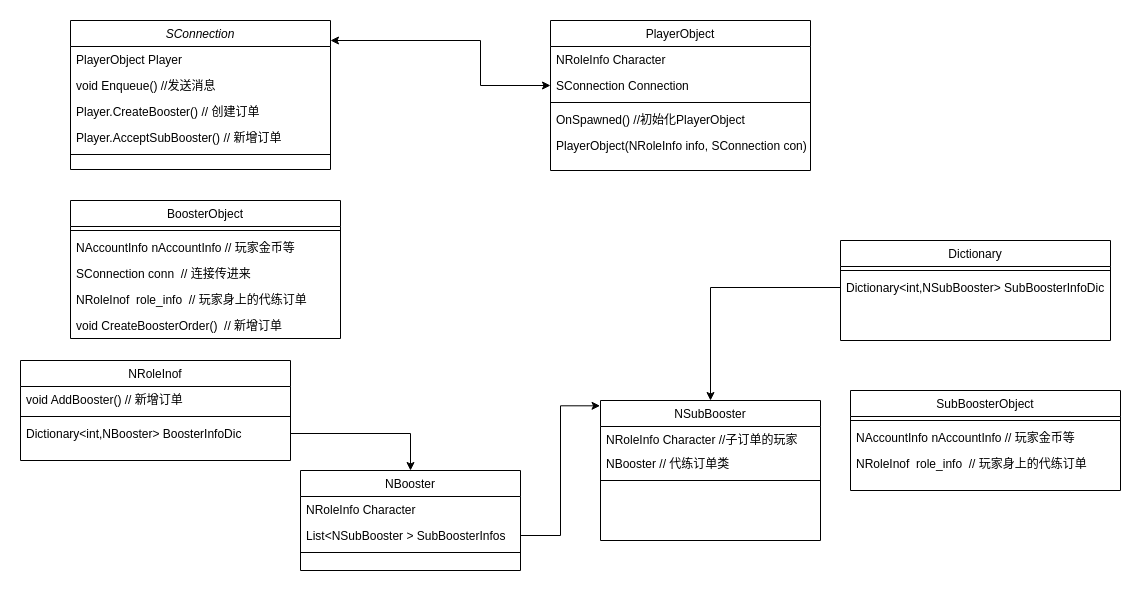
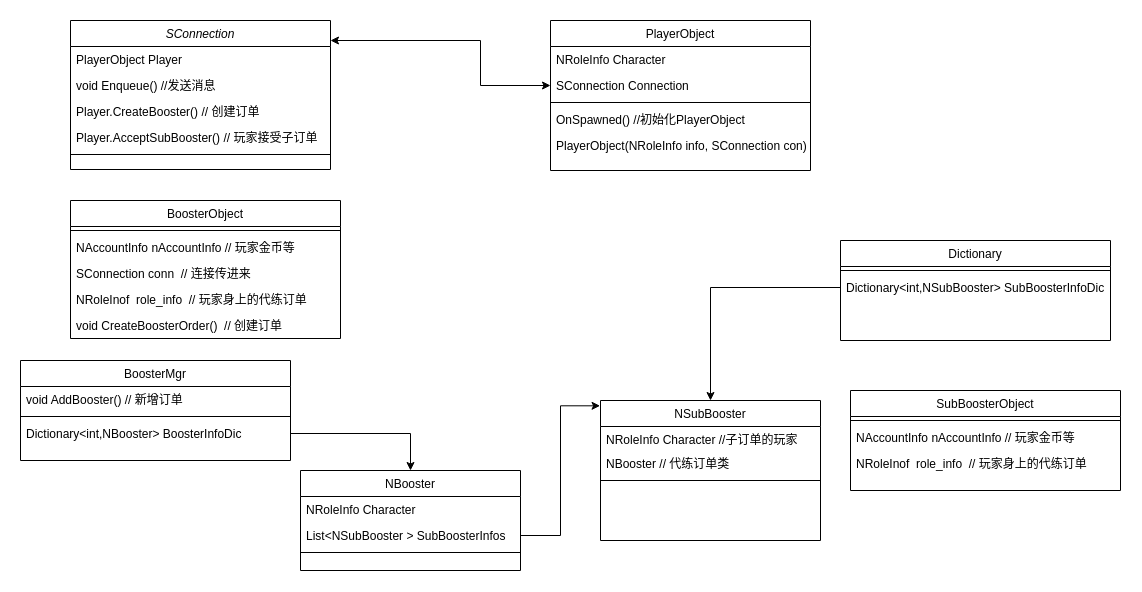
- <mxCell id="6" value="Player.AcceptSubBooster() // 新增订单&#10;" style="text;align=left;verticalAlign=top;spacingLeft=4;spacingRight=4;overflow=hidden;rotatable=0;points=[[0,0.5],[1,0.5]];portConstraint=eastwest;rounded=0;shadow=0;html=0;" vertex="1" parent="2"><mxGeometry y="104" width="260" height="26" as="geometry" /></mxCell>
+ <mxCell id="6" value="Player.AcceptSubBooster() // 玩家接受子订单&#10;" style="text;align=left;verticalAlign=top;spacingLeft=4;spacingRight=4;overflow=hidden;rotatable=0;points=[[0,0.5],[1,0.5]];portConstraint=eastwest;rounded=0;shadow=0;html=0;" vertex="1" parent="2"><mxGeometry y="104" width="260" height="26" as="geometry" /></mxCell>
- <mxCell id="28" value="void CreateBoosterOrder()  // 新增订单" style="text;align=left;verticalAlign=top;spacingLeft=4;spacingRight=4;overflow=hidden;rotatable=0;points=[[0,0.5],[1,0.5]];portConstraint=eastwest;" vertex="1" parent="23"><mxGeometry y="112" width="270" height="26" as="geometry" /></mxCell>
+ <mxCell id="28" value="void CreateBoosterOrder()  // 创建订单" style="text;align=left;verticalAlign=top;spacingLeft=4;spacingRight=4;overflow=hidden;rotatable=0;points=[[0,0.5],[1,0.5]];portConstraint=eastwest;" vertex="1" parent="23"><mxGeometry y="112" width="270" height="26" as="geometry" /></mxCell>
- <mxCell id="33" value="NRoleInof" style="swimlane;fontStyle=0;align=center;verticalAlign=top;childLayout=stackLayout;horizontal=1;startSize=26;horizontalStack=0;resizeParent=1;resizeLast=0;collapsible=1;marginBottom=0;rounded=0;shadow=0;strokeWidth=1;" vertex="1" parent="1"><mxGeometry x="20" y="360" width="270" height="100" as="geometry"><mxRectangle x="90" y="336" width="160" height="26" as="alternateBounds" /></mxGeometry></mxCell>
+ <mxCell id="33" value="BoosterMgr" style="swimlane;fontStyle=0;align=center;verticalAlign=top;childLayout=stackLayout;horizontal=1;startSize=26;horizontalStack=0;resizeParent=1;resizeLast=0;collapsible=1;marginBottom=0;rounded=0;shadow=0;strokeWidth=1;" vertex="1" parent="1"><mxGeometry x="20" y="360" width="270" height="100" as="geometry"><mxRectangle x="90" y="336" width="160" height="26" as="alternateBounds" /></mxGeometry></mxCell>
